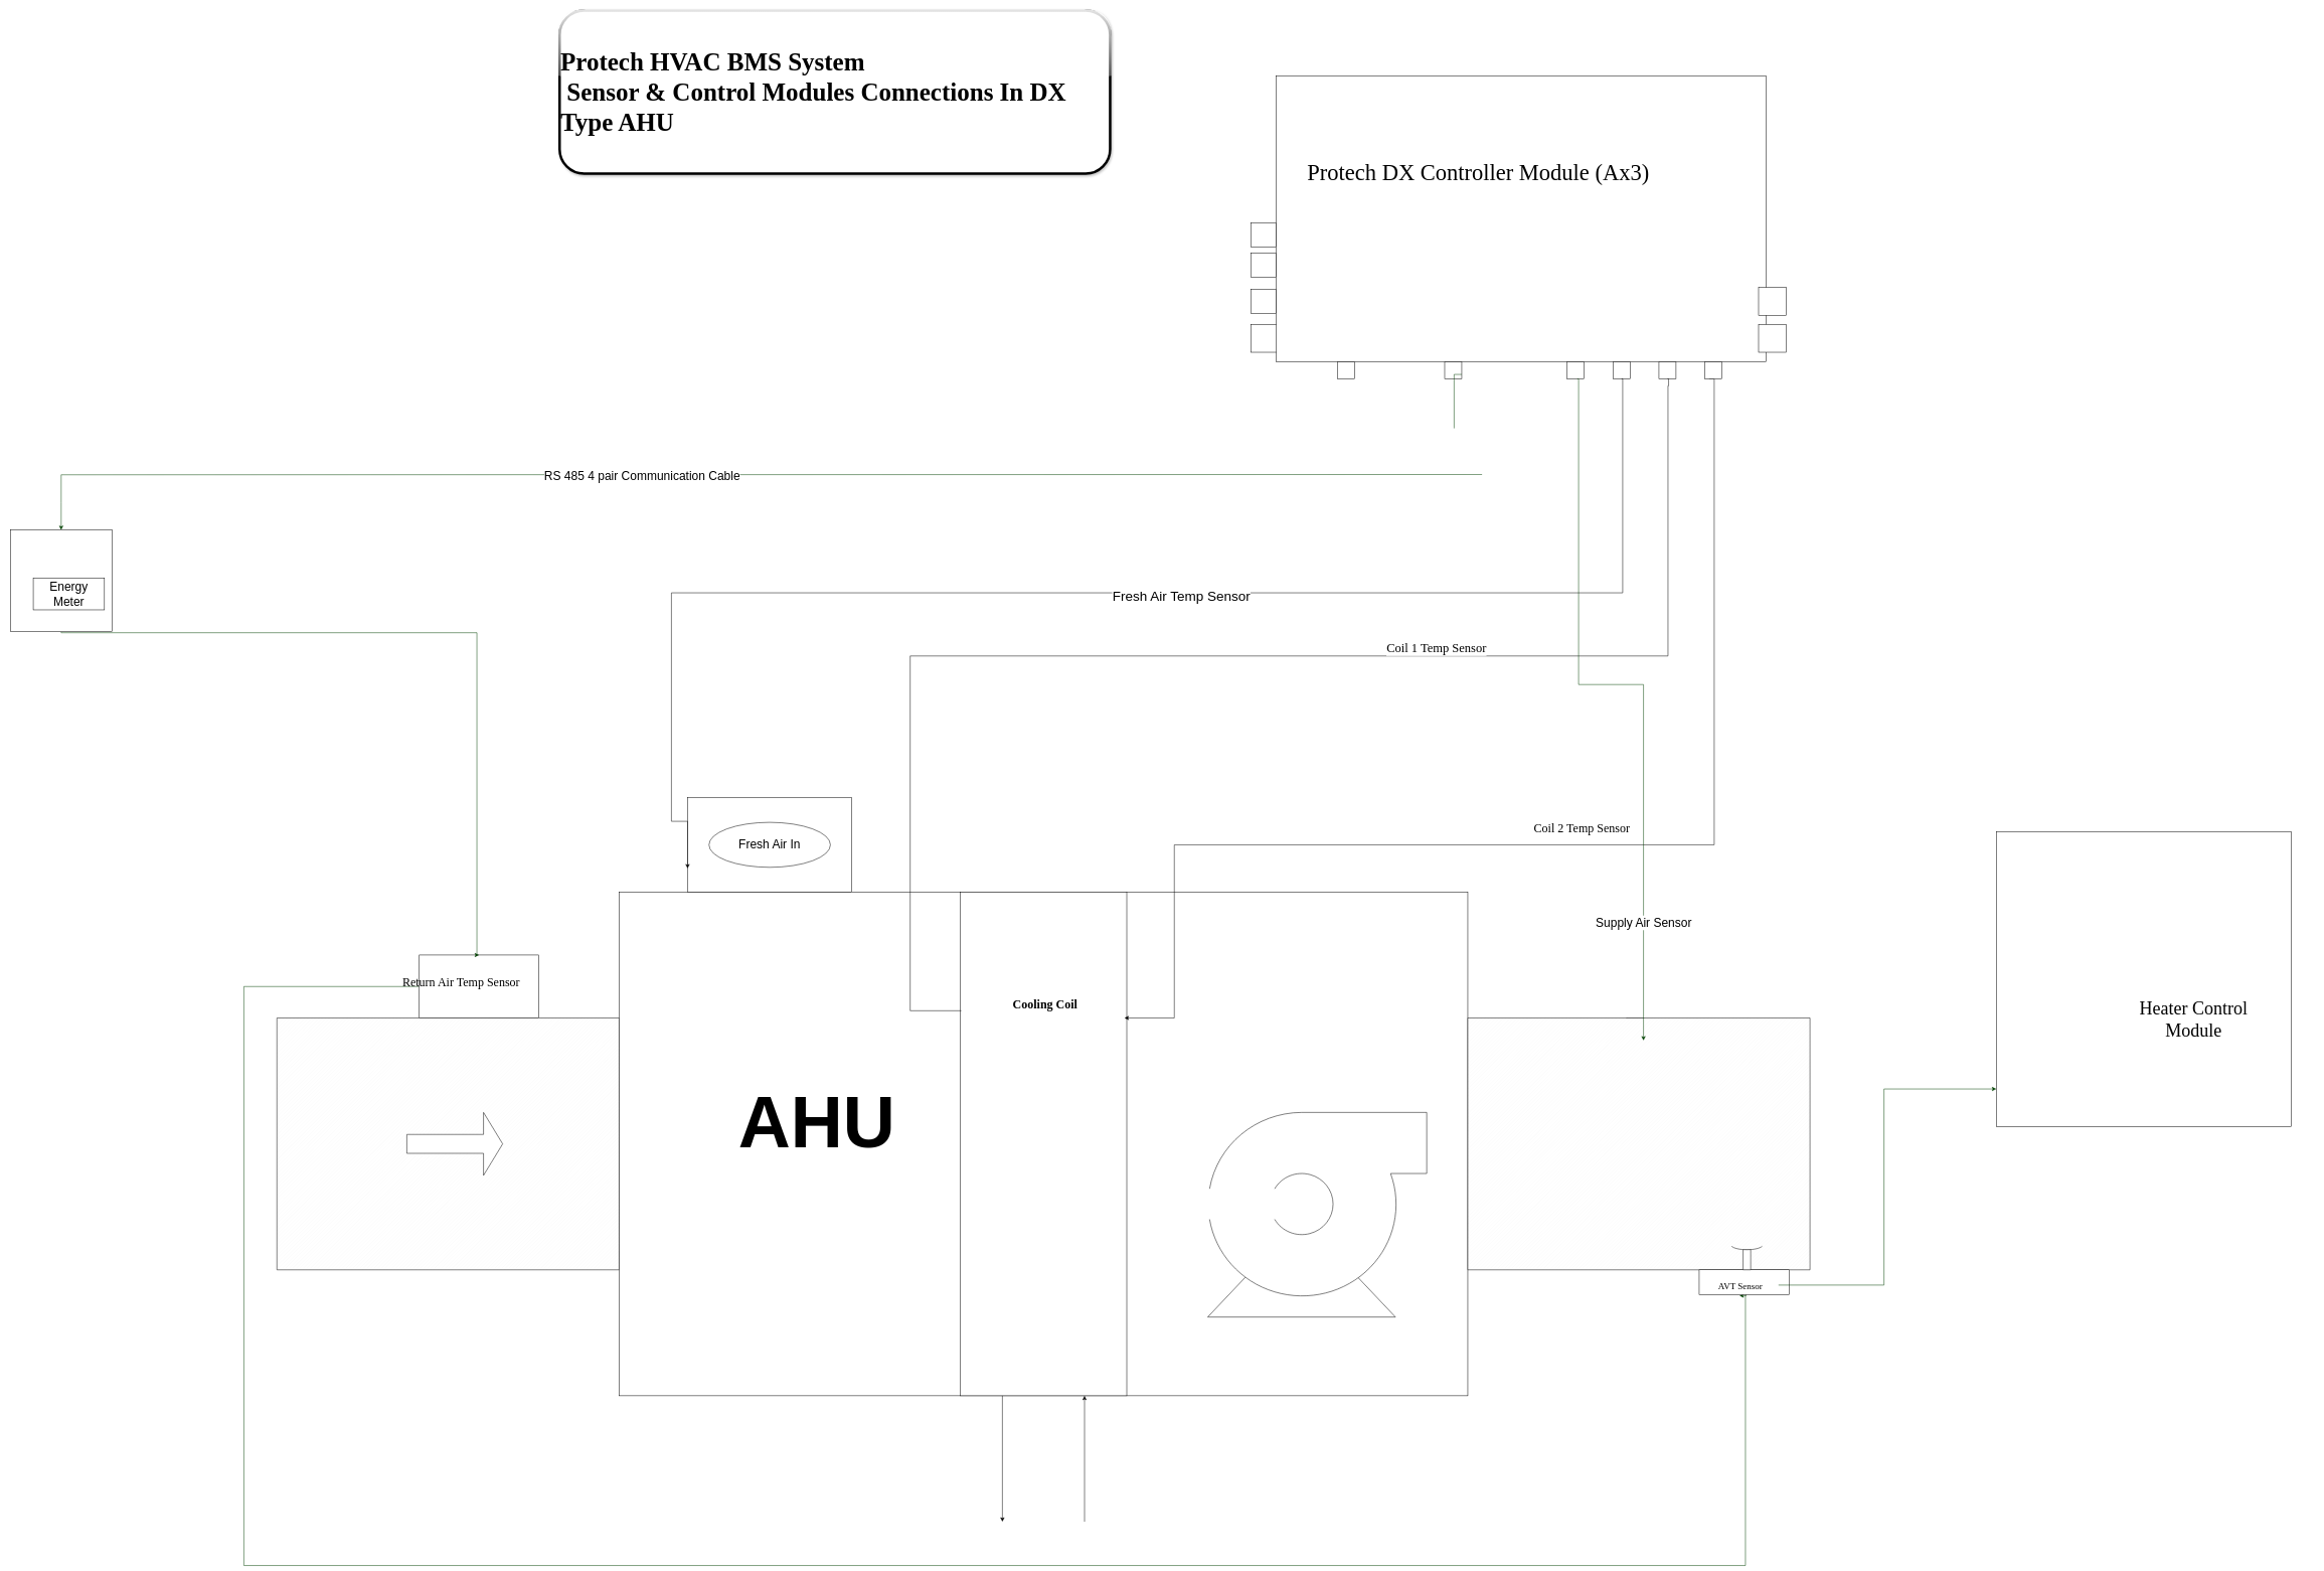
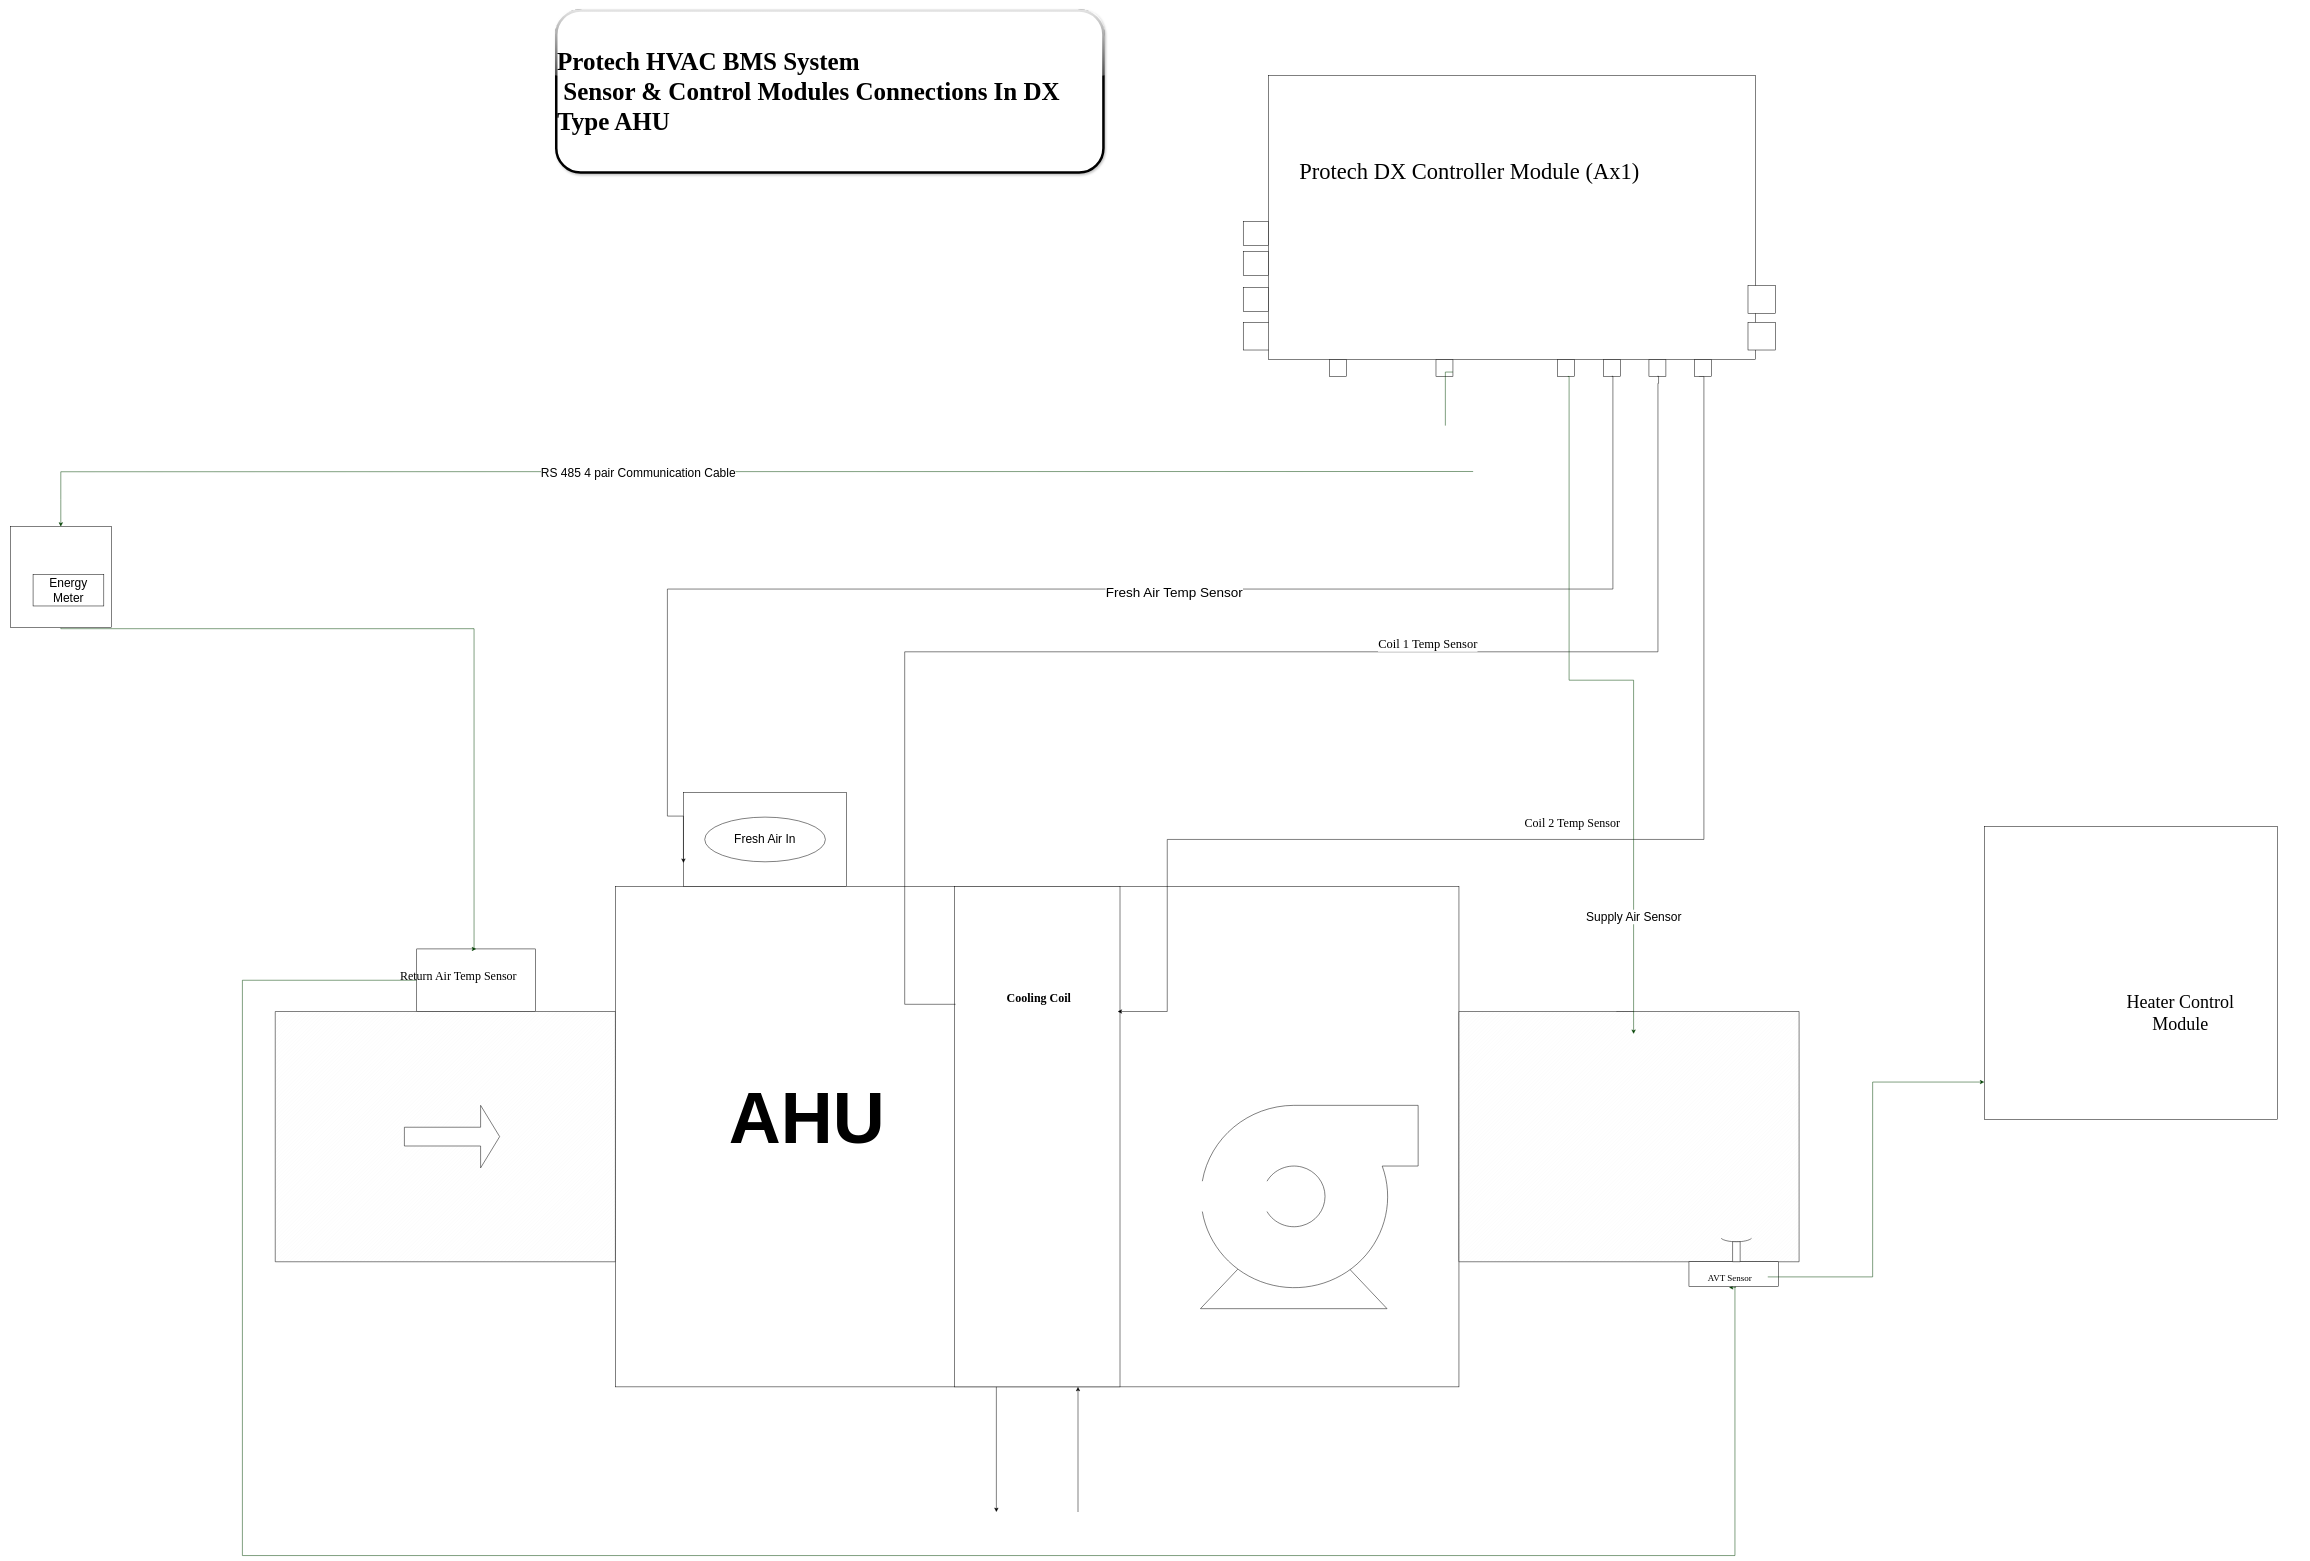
- <mxCell id="51" value="&lt;font style=&quot;font-size: 45px;&quot;&gt;Protech DX Controller Module (Ax3)&lt;/font&gt;" style="text;html=1;resizable=0;autosize=1;align=center;verticalAlign=middle;points=[];fillColor=none;strokeColor=none;rounded=0;fontFamily=Verdana;fontSize=144;" parent="49" vertex="1"><mxGeometry y="64.816" width="819" height="189" as="geometry" /></mxCell>
+ <mxCell id="51" value="&lt;font style=&quot;font-size: 45px;&quot;&gt;Protech DX Controller Module (Ax1)&lt;/font&gt;" style="text;html=1;resizable=0;autosize=1;align=center;verticalAlign=middle;points=[];fillColor=none;strokeColor=none;rounded=0;fontFamily=Verdana;fontSize=144;" parent="49" vertex="1"><mxGeometry y="64.816" width="819" height="189" as="geometry" /></mxCell>
- <mxCell id="27" value="&lt;h1&gt;&lt;font style=&quot;font-size: 144px;&quot;&gt;AHU&lt;/font&gt;&lt;/h1&gt;" style="text;html=1;resizable=0;autosize=1;align=center;verticalAlign=middle;points=[];rounded=1;" parent="11" vertex="1"><mxGeometry x="905.092" y="531.552" width="336" height="231" as="geometry" /></mxCell>
+ <mxCell id="27" value="&lt;h1&gt;&lt;font style=&quot;font-size: 144px;&quot;&gt;AHU&lt;/font&gt;&lt;/h1&gt;" style="text;html=1;resizable=0;autosize=1;align=center;verticalAlign=middle;points=[];rounded=1;" parent="11" vertex="1"><mxGeometry x="895.092" y="536.552" width="336" height="231" as="geometry" /></mxCell>
